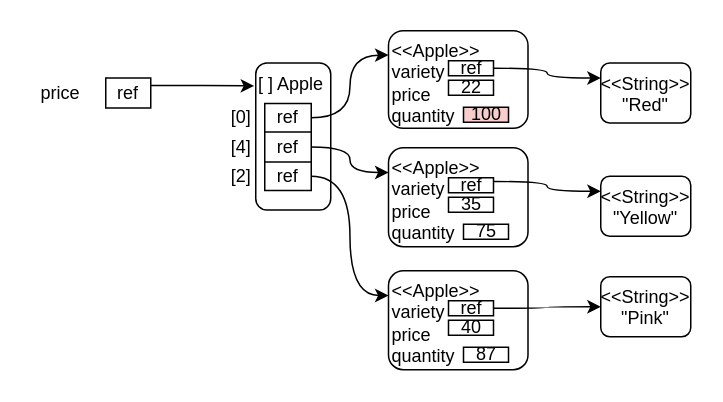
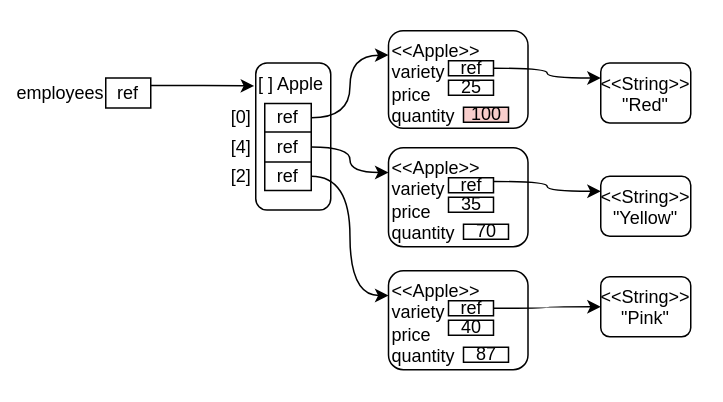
- <mxCell id="31" value="22" style="rounded=0;whiteSpace=wrap;html=1;" vertex="1" parent="28"><mxGeometry x="40" y="33" width="30" height="10" as="geometry" /></mxCell>
+ <mxCell id="31" value="25" style="rounded=0;whiteSpace=wrap;html=1;" vertex="1" parent="28"><mxGeometry x="40" y="33" width="30" height="10" as="geometry" /></mxCell>
- <mxCell id="9" value="price" style="text;html=1;strokeColor=none;fillColor=none;align=center;verticalAlign=middle;whiteSpace=wrap;rounded=0;" vertex="1" parent="1"><mxGeometry x="20" y="51.5" width="40" height="20" as="geometry" /></mxCell>
+ <mxCell id="9" value="employees" style="text;html=1;strokeColor=none;fillColor=none;align=center;verticalAlign=middle;whiteSpace=wrap;rounded=0;" vertex="1" parent="1"><mxGeometry x="20" y="51.5" width="40" height="20" as="geometry" /></mxCell>
- <mxCell id="27" value="75" style="rounded=0;whiteSpace=wrap;html=1;" vertex="1" parent="23"><mxGeometry x="50" y="51" width="30" height="10" as="geometry" /></mxCell>
+ <mxCell id="27" value="70" style="rounded=0;whiteSpace=wrap;html=1;" vertex="1" parent="23"><mxGeometry x="50" y="51" width="30" height="10" as="geometry" /></mxCell>
